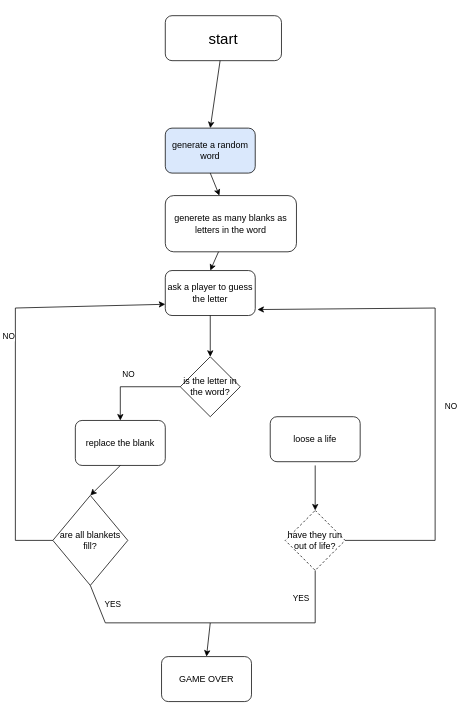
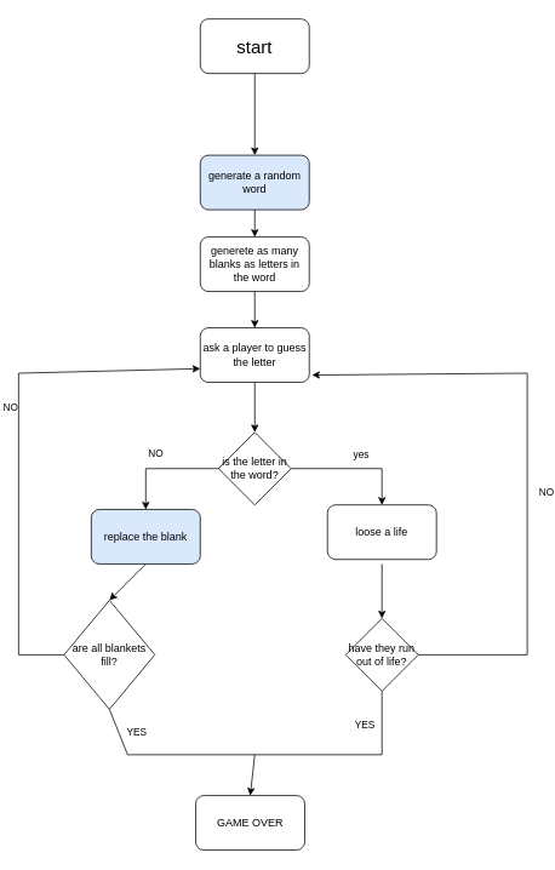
- <mxCell id="2" value="&lt;font style=&quot;font-size: 20px;&quot;&gt;start&lt;/font&gt;" style="rounded=1;whiteSpace=wrap;html=1;" parent="1" vertex="1"><mxGeometry x="220" y="20" width="155" height="60" as="geometry" /></mxCell>
+ <mxCell id="2" value="&lt;font style=&quot;font-size: 20px;&quot;&gt;start&lt;/font&gt;" style="rounded=1;whiteSpace=wrap;html=1;" parent="1" vertex="1"><mxGeometry x="220" y="20" width="120" height="60" as="geometry" /></mxCell>
- <mxCell id="6" value="generete as many blanks as letters in the word" style="rounded=1;whiteSpace=wrap;html=1;" vertex="1" parent="1"><mxGeometry x="220" y="260" width="175" height="75" as="geometry" /></mxCell>
+ <mxCell id="6" value="generete as many blanks as letters in the word" style="rounded=1;whiteSpace=wrap;html=1;" vertex="1" parent="1"><mxGeometry x="220" y="260" width="120" height="60" as="geometry" /></mxCell>
+ <mxCell id="11" value="yes" style="endArrow=classic;html=1;rounded=0;exitX=1;exitY=0.5;exitDx=0;exitDy=0;entryX=0.5;entryY=0;entryDx=0;entryDy=0;" edge="1" parent="1" source="9" target="14"><mxGeometry x="0.095" y="15" width="50" height="50" relative="1" as="geometry"><mxPoint x="290" y="600" as="sourcePoint" /><mxPoint x="400" y="550" as="targetPoint" /><Array as="points"><mxPoint x="420" y="515" /></Array><mxPoint as="offset" /></mxGeometry></mxCell>
- <mxCell id="15" value="replace the blank" style="rounded=1;whiteSpace=wrap;html=1;" vertex="1" parent="1"><mxGeometry x="100" y="560" width="120" height="60" as="geometry" /></mxCell>
+ <mxCell id="15" value="replace the blank" style="rounded=1;whiteSpace=wrap;html=1;fillColor=#dae8fc;" vertex="1" parent="1"><mxGeometry x="100" y="560" width="120" height="60" as="geometry" /></mxCell>
- <mxCell id="17" value="have they run out of life?" style="rhombus;whiteSpace=wrap;html=1;dashed=1;" vertex="1" parent="1"><mxGeometry x="380" y="680" width="80" height="80" as="geometry" /></mxCell>
+ <mxCell id="17" value="have they run out of life?" style="rhombus;whiteSpace=wrap;html=1;" vertex="1" parent="1"><mxGeometry x="380" y="680" width="80" height="80" as="geometry" /></mxCell>
